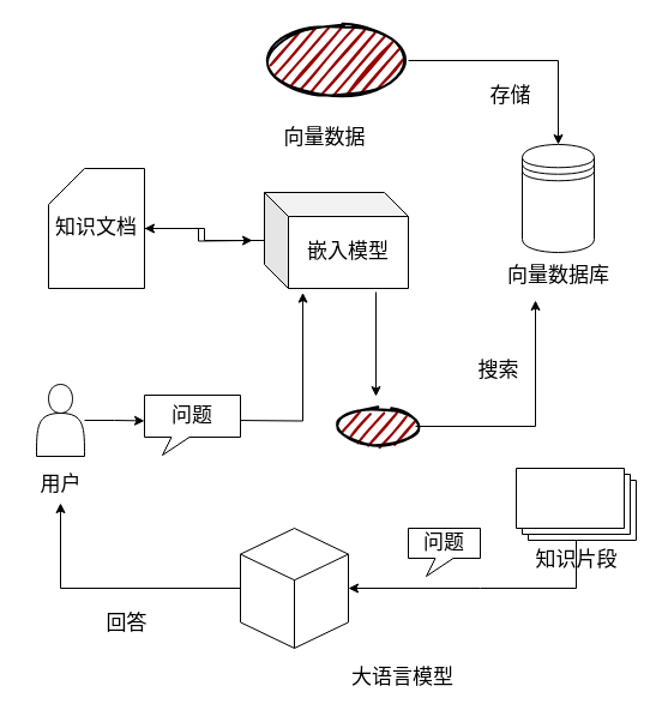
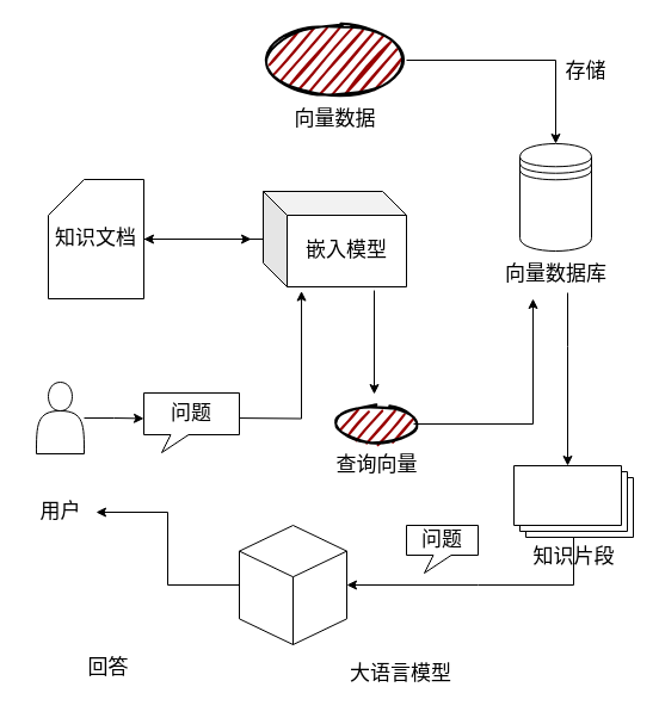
- <mxCell id="12" value="存储" style="text;html=1;align=center;verticalAlign=middle;resizable=0;points=[];autosize=1;strokeColor=none;fillColor=none;fontSize=17;fontStyle=0" parent="1" vertex="1"><mxGeometry x="395" y="65" width="60" height="30" as="geometry" /></mxCell>
+ <mxCell id="12" value="存储" style="text;html=1;align=center;verticalAlign=middle;resizable=0;points=[];autosize=1;strokeColor=none;fillColor=none;fontSize=17;fontStyle=0" parent="1" vertex="1"><mxGeometry x="460" y="45" width="60" height="30" as="geometry" /></mxCell>
- <mxCell id="8" value="向量数据" style="text;html=1;align=center;verticalAlign=middle;resizable=0;points=[];autosize=1;strokeColor=none;fillColor=none;fontSize=17;fontStyle=0" parent="1" vertex="1"><mxGeometry x="225" y="100" width="90" height="30" as="geometry" /></mxCell>
+ <mxCell id="8" value="向量数据" style="text;html=1;align=center;verticalAlign=middle;resizable=0;points=[];autosize=1;strokeColor=none;fillColor=none;fontSize=17;fontStyle=0" parent="1" vertex="1"><mxGeometry x="235" y="85" width="90" height="30" as="geometry" /></mxCell>
- <mxCell id="3" value="知识文档" style="shape=card;whiteSpace=wrap;html=1;fontSize=17;fontStyle=0" parent="1" vertex="1"><mxGeometry x="40" y="140" width="80" height="100" as="geometry" /></mxCell>
+ <mxCell id="3" value="知识文档" style="shape=card;whiteSpace=wrap;html=1;fontSize=17;fontStyle=0" parent="1" vertex="1"><mxGeometry x="40" y="150" width="80" height="100" as="geometry" /></mxCell>
- <mxCell id="21" value="搜索" style="text;html=1;align=center;verticalAlign=middle;resizable=0;points=[];autosize=1;strokeColor=none;fillColor=none;fontSize=17;fontStyle=0" parent="1" vertex="1"><mxGeometry x="385" y="294" width="60" height="30" as="geometry" /></mxCell>
+ <mxCell id="29" style="edgeStyle=orthogonalEdgeStyle;rounded=0;orthogonalLoop=1;jettySize=auto;html=1;entryX=0;entryY=0;entryDx=45;entryDy=0;entryPerimeter=0;fontSize=17;fontStyle=0" parent="1" source="11" target="27" edge="1"><mxGeometry relative="1" as="geometry"><Array as="points"><mxPoint x="475" y="290" /><mxPoint x="475" y="290" /></Array></mxGeometry></mxCell>
+ <mxCell id="20" value="查询向量" style="text;html=1;align=center;verticalAlign=middle;resizable=0;points=[];autosize=1;strokeColor=none;fillColor=none;fontSize=17;fontStyle=0" parent="1" vertex="1"><mxGeometry x="270" y="375" width="90" height="30" as="geometry" /></mxCell>
- <mxCell id="16" value="用户" style="text;html=1;align=center;verticalAlign=middle;resizable=0;points=[];autosize=1;strokeColor=none;fillColor=none;fontSize=17;fontStyle=0" parent="1" vertex="1"><mxGeometry x="20" y="389" width="60" height="30" as="geometry" /></mxCell>
+ <mxCell id="16" value="用户" style="text;html=1;align=center;verticalAlign=middle;resizable=0;points=[];autosize=1;strokeColor=none;fillColor=none;fontSize=17;fontStyle=0" parent="1" vertex="1"><mxGeometry x="20" y="414" width="60" height="30" as="geometry" /></mxCell>
- <mxCell id="28" value="回答" style="text;html=1;align=center;verticalAlign=middle;resizable=0;points=[];autosize=1;strokeColor=none;fillColor=none;fontSize=17;fontStyle=0" parent="1" vertex="1"><mxGeometry x="75" y="505" width="60" height="30" as="geometry" /></mxCell>
+ <mxCell id="28" value="回答" style="text;html=1;align=center;verticalAlign=middle;resizable=0;points=[];autosize=1;strokeColor=none;fillColor=none;fontSize=17;fontStyle=0" parent="1" vertex="1"><mxGeometry x="60" y="545" width="60" height="30" as="geometry" /></mxCell>
